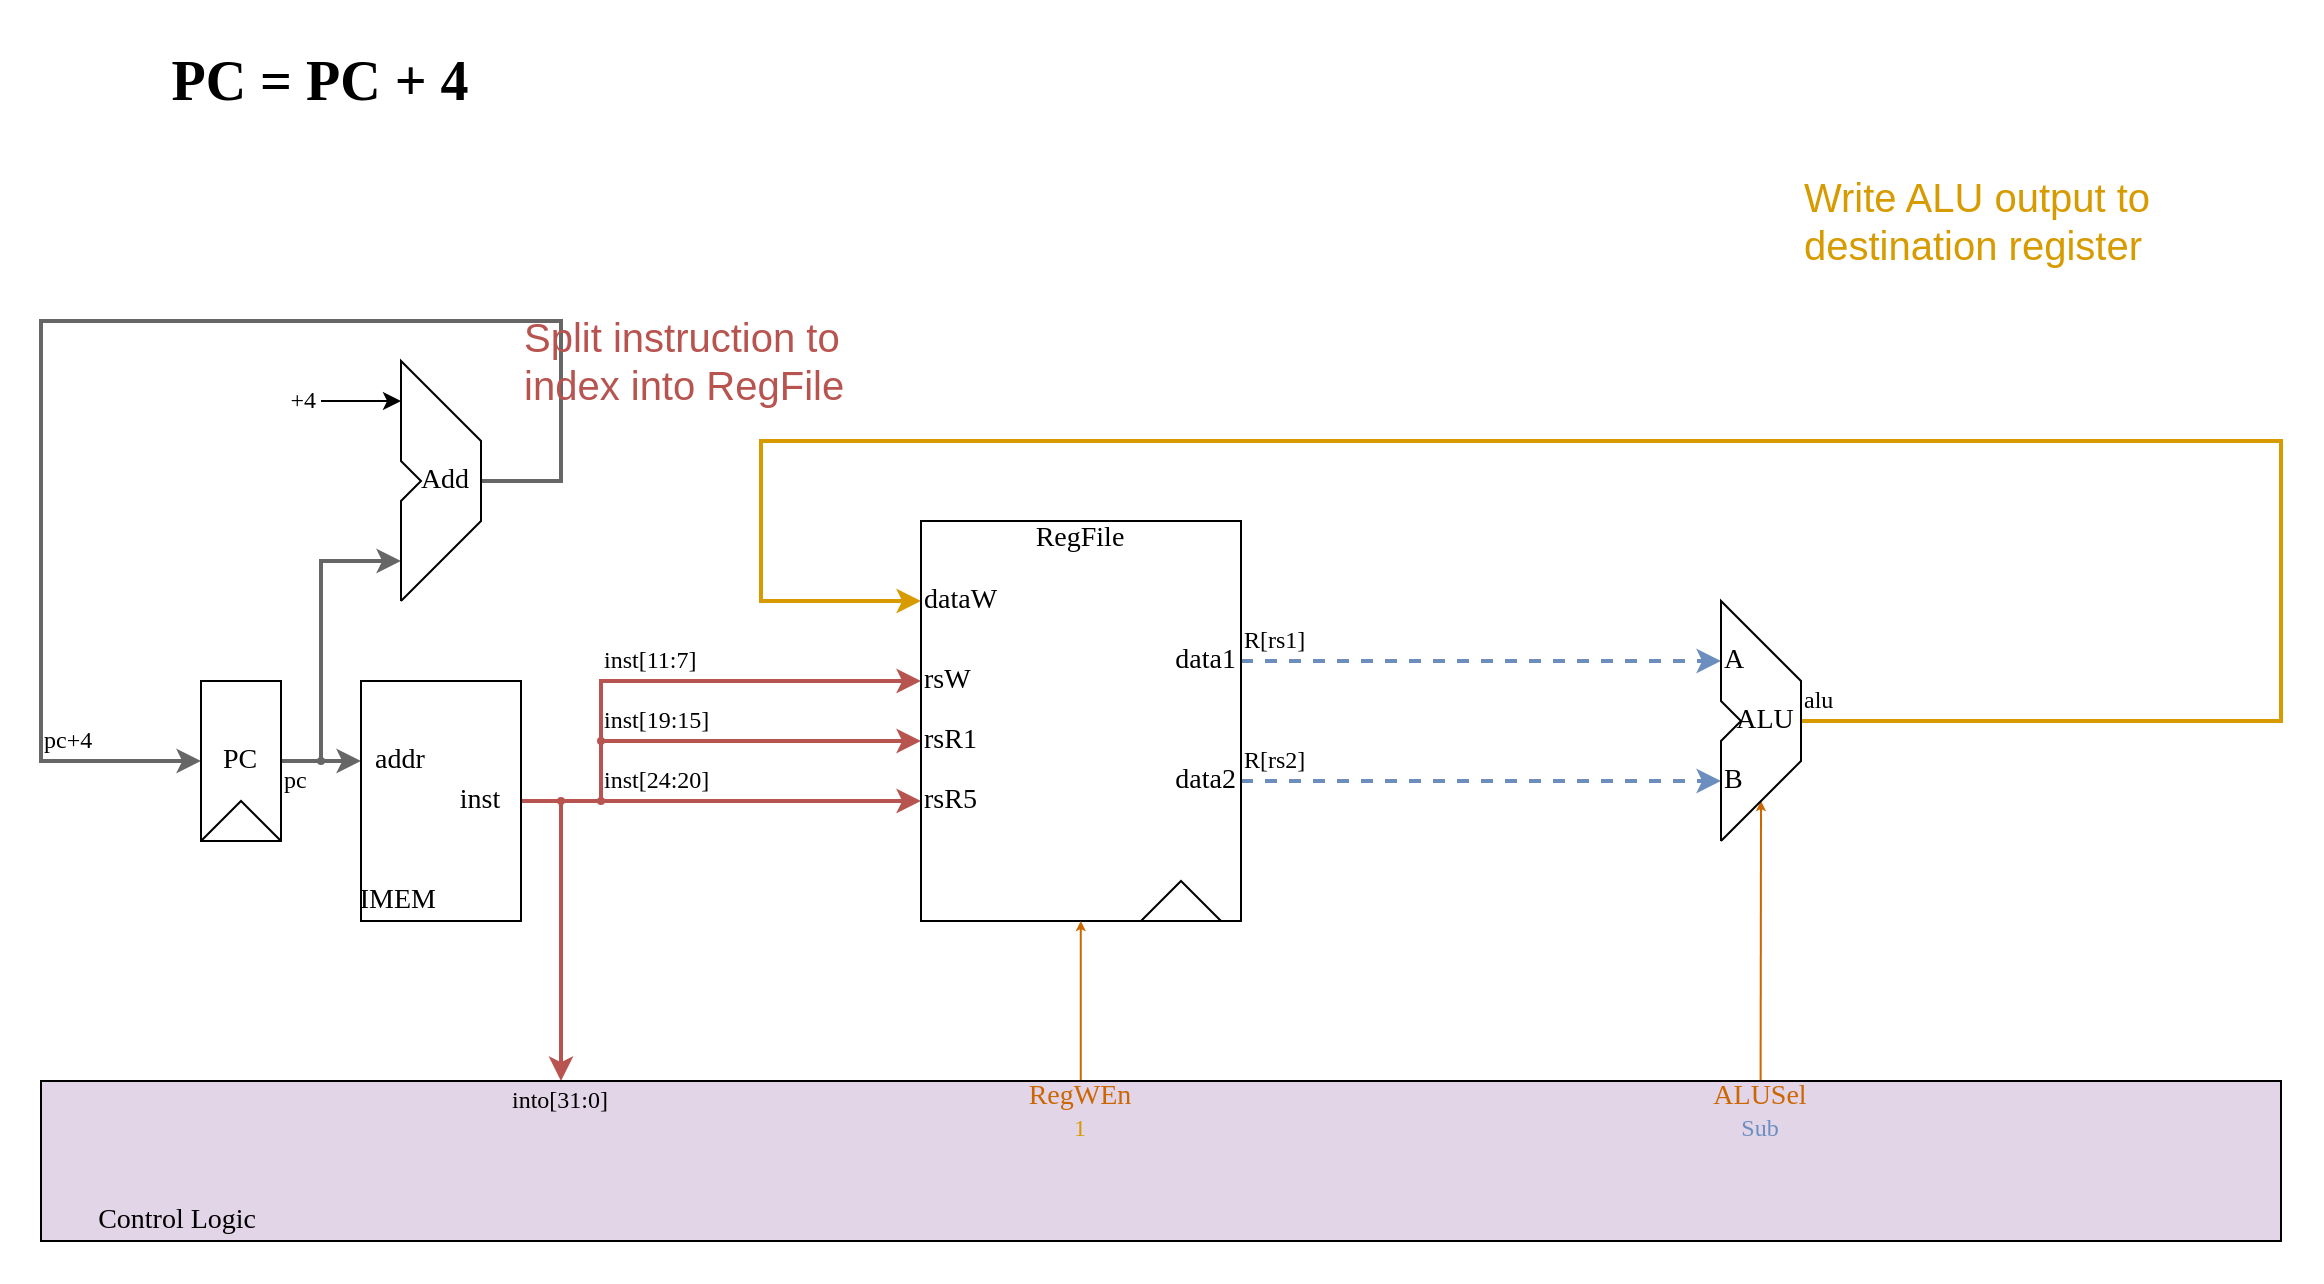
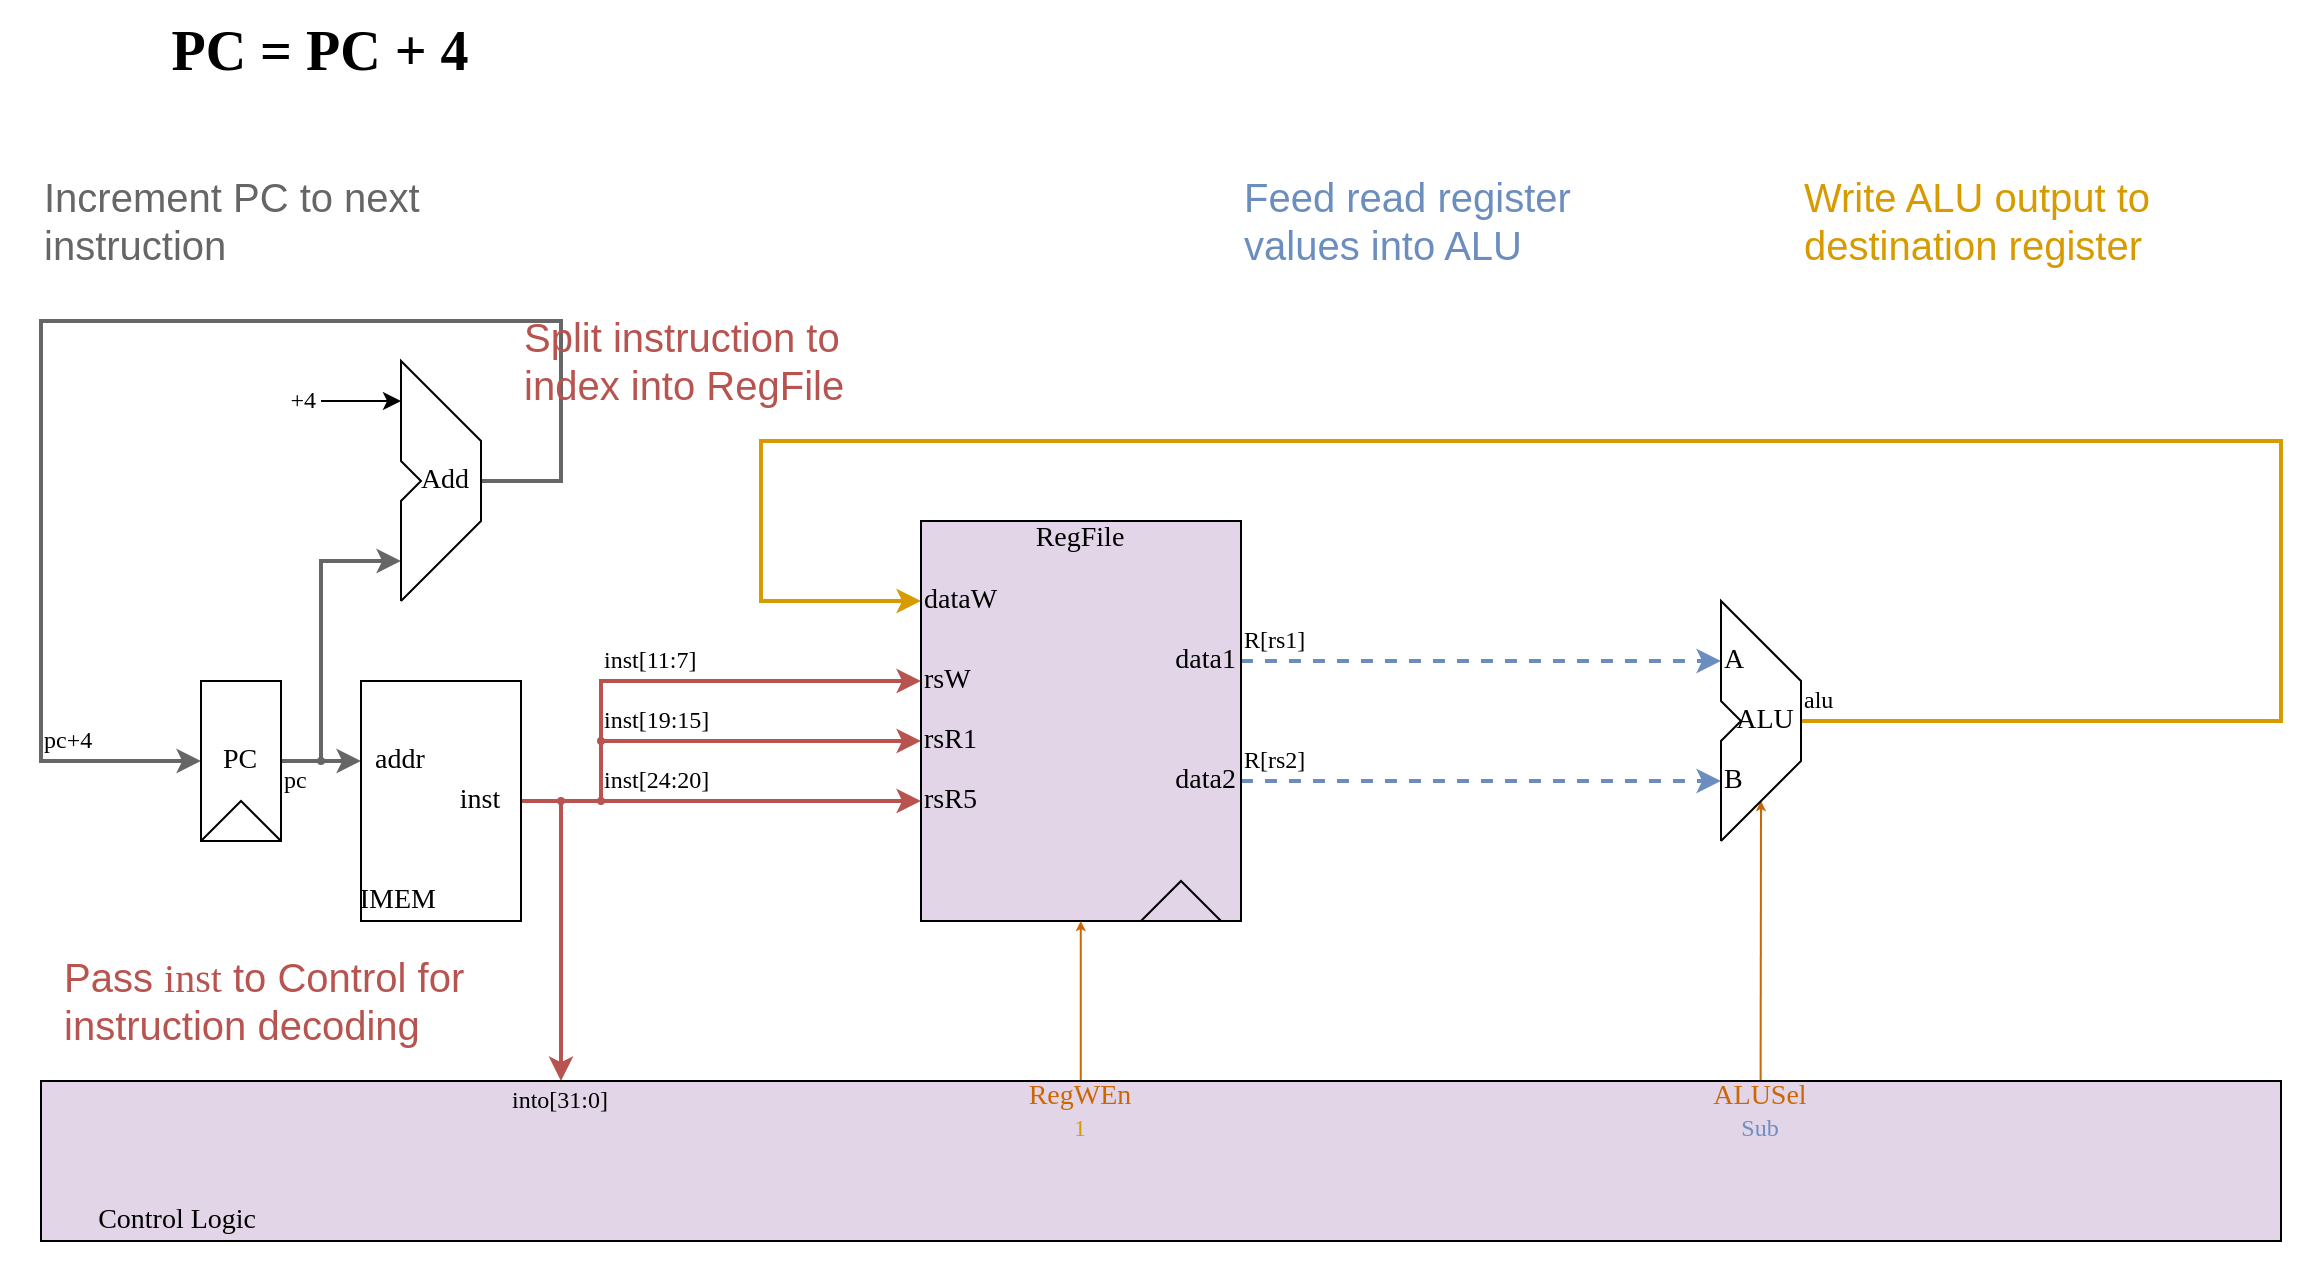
- <mxCell id="38" value="&lt;font style=&quot;font-size: 28px;&quot;&gt;PC = PC + 4&lt;/font&gt;" style="text;strokeColor=none;align=center;fillColor=none;html=1;verticalAlign=middle;whiteSpace=wrap;rounded=0;fontFamily=Ubuntu mono;fontStyle=1" parent="1" vertex="1"><mxGeometry x="20" y="20" width="280" height="40" as="geometry" /></mxCell>
+ <mxCell id="38" value="&lt;font style=&quot;font-size: 28px;&quot;&gt;PC = PC + 4&lt;/font&gt;" style="text;strokeColor=none;align=center;fillColor=none;html=1;verticalAlign=middle;whiteSpace=wrap;rounded=0;fontFamily=Ubuntu mono;fontStyle=1" parent="1" vertex="1"><mxGeometry x="20" y="5" width="280" height="40" as="geometry" /></mxCell>
+ <mxCell id="39" value="&lt;font color=&quot;#666666&quot; style=&quot;font-size: 20px;&quot;&gt;Increment PC to next instruction&lt;/font&gt;" style="text;strokeColor=none;align=left;fillColor=none;html=1;verticalAlign=middle;whiteSpace=wrap;rounded=0;fontSize=20;" parent="1" vertex="1"><mxGeometry x="20" y="90" width="240" height="40" as="geometry" /></mxCell>
+ <mxCell id="41" value="&lt;font color=&quot;#6c8ebf&quot; style=&quot;font-size: 20px;&quot;&gt;Feed read register values into ALU&lt;/font&gt;" style="text;strokeColor=none;align=left;fillColor=none;html=1;verticalAlign=middle;whiteSpace=wrap;rounded=0;fontSize=20;" parent="1" vertex="1"><mxGeometry x="620" y="90" width="200" height="40" as="geometry" /></mxCell>
- <mxCell id="17" value="&lt;font style=&quot;font-size: 14px;&quot;&gt;RegFile&lt;/font&gt;" style="rounded=0;whiteSpace=wrap;html=1;labelPosition=center;verticalLabelPosition=top;align=center;verticalAlign=bottom;spacingTop=0;spacingBottom=-20;fontFamily=Ubuntu mono;" parent="16" vertex="1"><mxGeometry width="160" height="200" as="geometry" /></mxCell>
+ <mxCell id="17" value="&lt;font style=&quot;font-size: 14px;&quot;&gt;RegFile&lt;/font&gt;" style="rounded=0;whiteSpace=wrap;html=1;labelPosition=center;verticalLabelPosition=top;align=center;verticalAlign=bottom;spacingTop=0;spacingBottom=-20;fontFamily=Ubuntu mono;fillColor=#e1d5e7;" parent="16" vertex="1"><mxGeometry width="160" height="200" as="geometry" /></mxCell>
+ <mxCell id="61" value="&lt;font color=&quot;#b85450&quot; style=&quot;font-size: 20px;&quot;&gt;Pass &lt;font face=&quot;Ubuntu mono&quot;&gt;inst&lt;/font&gt;&amp;nbsp;to Control for instruction decoding&lt;/font&gt;" style="text;strokeColor=none;align=left;fillColor=none;html=1;verticalAlign=middle;whiteSpace=wrap;rounded=0;fontSize=20;" parent="1" vertex="1"><mxGeometry x="30" y="480" width="230" height="40" as="geometry" /></mxCell>
